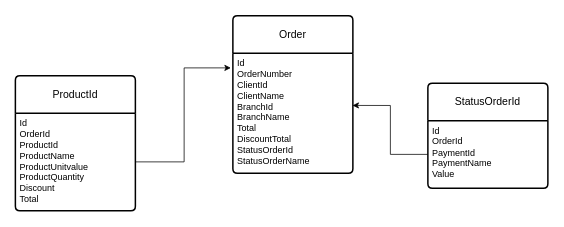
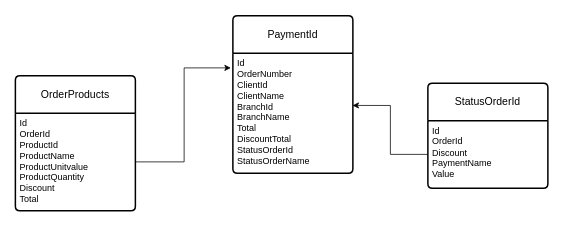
- <mxCell id="2" value="Order" style="swimlane;childLayout=stackLayout;horizontal=1;startSize=50;horizontalStack=0;rounded=1;fontSize=14;fontStyle=0;strokeWidth=2;resizeParent=0;resizeLast=1;shadow=0;dashed=0;align=center;arcSize=4;whiteSpace=wrap;html=1;" parent="1" vertex="1"><mxGeometry x="310" y="20" width="160" height="210" as="geometry" /></mxCell>
+ <mxCell id="2" value="PaymentId" style="swimlane;childLayout=stackLayout;horizontal=1;startSize=50;horizontalStack=0;rounded=1;fontSize=14;fontStyle=0;strokeWidth=2;resizeParent=0;resizeLast=1;shadow=0;dashed=0;align=center;arcSize=4;whiteSpace=wrap;html=1;" parent="1" vertex="1"><mxGeometry x="310" y="20" width="160" height="210" as="geometry" /></mxCell>
- <mxCell id="4" value="ProductId" style="swimlane;childLayout=stackLayout;horizontal=1;startSize=50;horizontalStack=0;rounded=1;fontSize=14;fontStyle=0;strokeWidth=2;resizeParent=0;resizeLast=1;shadow=0;dashed=0;align=center;arcSize=4;whiteSpace=wrap;html=1;" parent="1" vertex="1"><mxGeometry x="20" y="100" width="160" height="180" as="geometry" /></mxCell>
+ <mxCell id="4" value="OrderProducts" style="swimlane;childLayout=stackLayout;horizontal=1;startSize=50;horizontalStack=0;rounded=1;fontSize=14;fontStyle=0;strokeWidth=2;resizeParent=0;resizeLast=1;shadow=0;dashed=0;align=center;arcSize=4;whiteSpace=wrap;html=1;" parent="1" vertex="1"><mxGeometry x="20" y="100" width="160" height="180" as="geometry" /></mxCell>
- <mxCell id="8" value="Id&lt;div&gt;OrderId&lt;/div&gt;&lt;div&gt;PaymentId&lt;/div&gt;&lt;div&gt;PaymentName&lt;/div&gt;&lt;div&gt;Value&lt;/div&gt;&lt;div&gt;&lt;br&gt;&lt;/div&gt;" style="align=left;strokeColor=none;fillColor=none;spacingLeft=4;fontSize=12;verticalAlign=top;resizable=0;rotatable=0;part=1;html=1;" parent="7" vertex="1"><mxGeometry y="50" width="160" height="90" as="geometry" /></mxCell>
+ <mxCell id="8" value="Id&lt;div&gt;OrderId&lt;/div&gt;&lt;div&gt;Discount&lt;/div&gt;&lt;div&gt;PaymentName&lt;/div&gt;&lt;div&gt;Value&lt;/div&gt;&lt;div&gt;&lt;br&gt;&lt;/div&gt;" style="align=left;strokeColor=none;fillColor=none;spacingLeft=4;fontSize=12;verticalAlign=top;resizable=0;rotatable=0;part=1;html=1;" parent="7" vertex="1"><mxGeometry y="50" width="160" height="90" as="geometry" /></mxCell>
